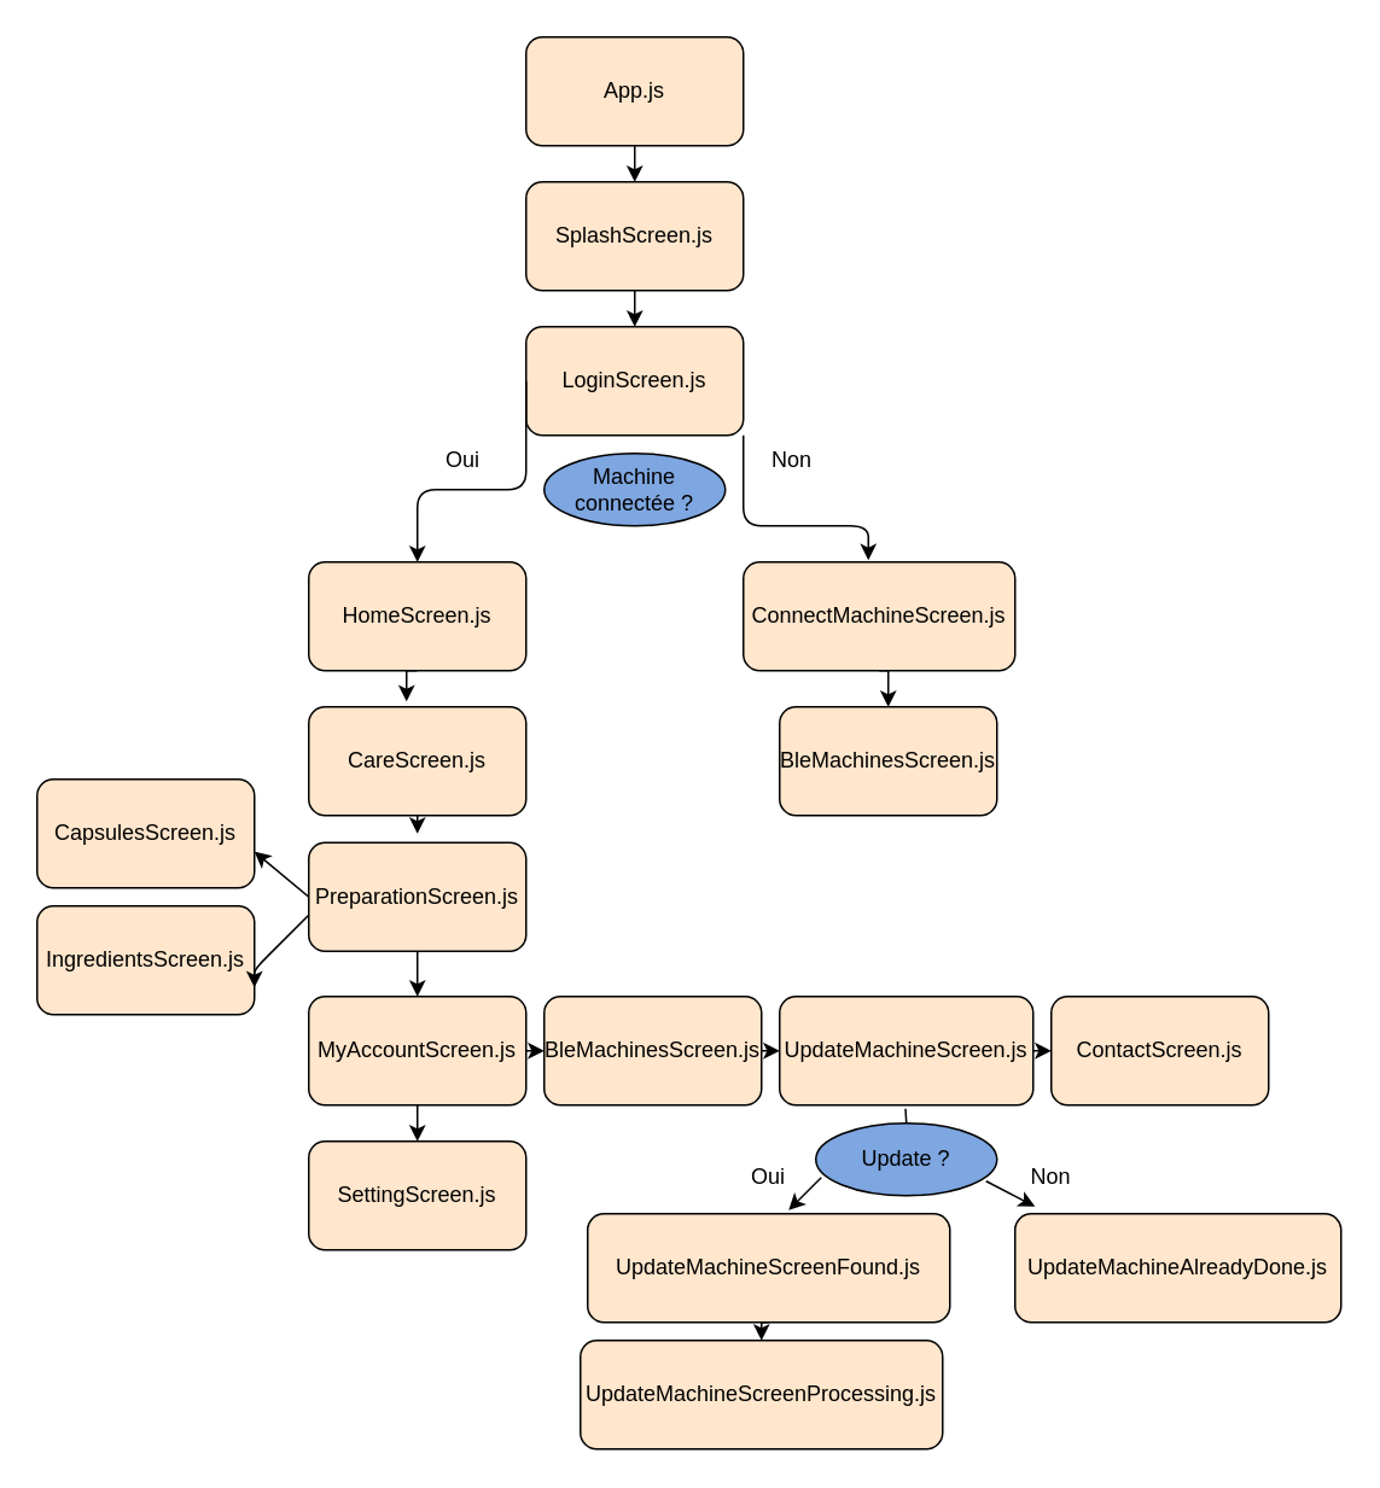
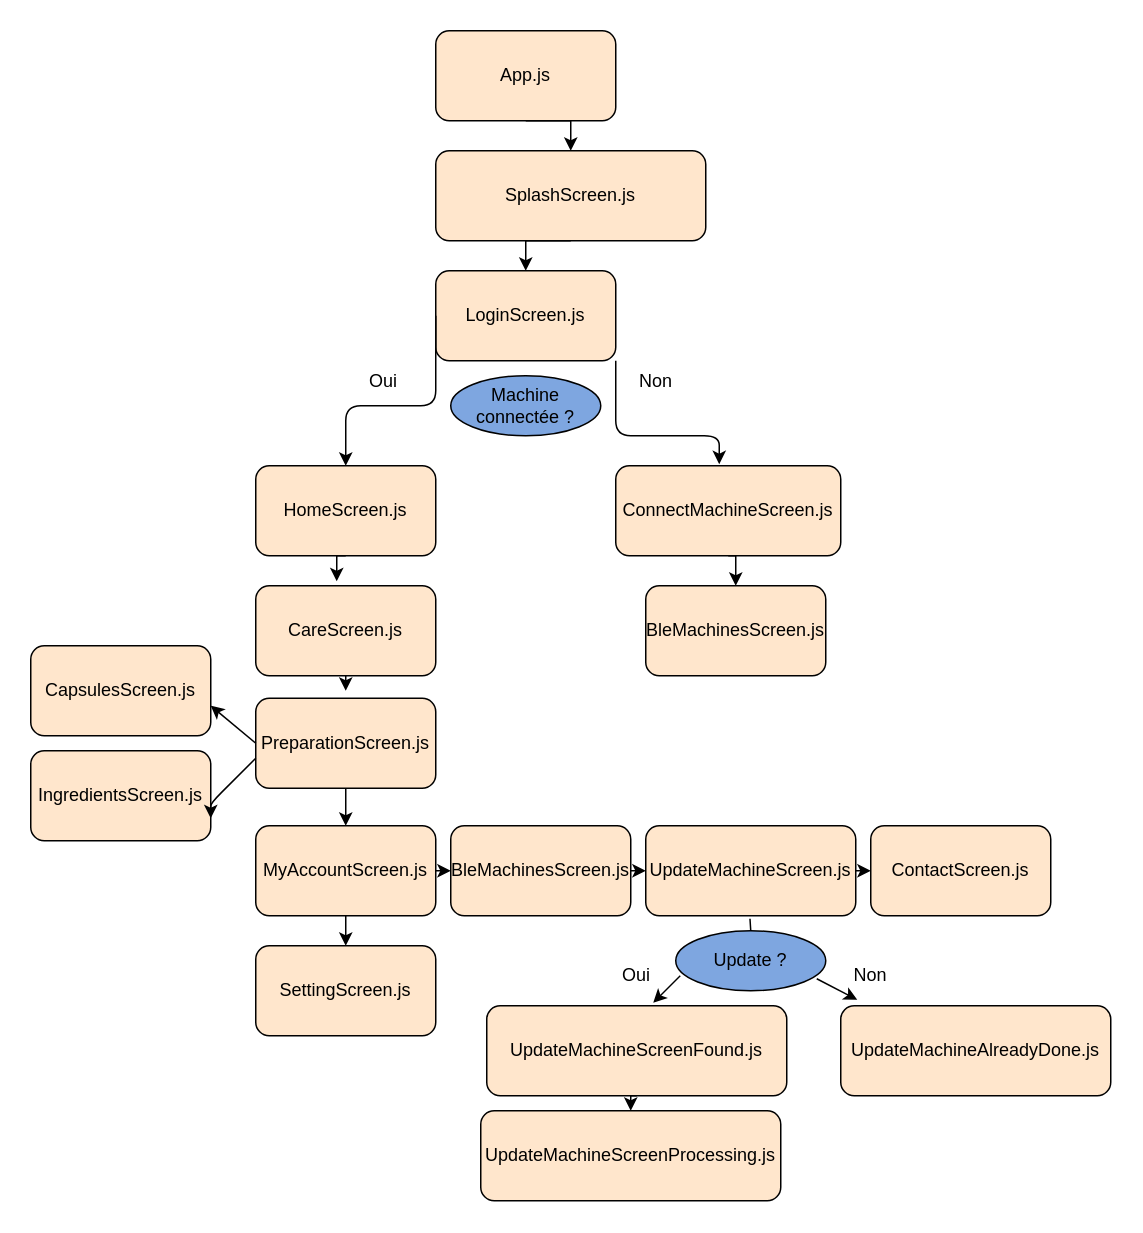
- <mxCell id="5" value="SplashScreen.js" style="rounded=1;whiteSpace=wrap;html=1;fillColor=#FFE6CC;" vertex="1" parent="1"><mxGeometry x="290" y="100" width="120" height="60" as="geometry" /></mxCell>
+ <mxCell id="5" value="SplashScreen.js" style="rounded=1;whiteSpace=wrap;html=1;fillColor=#FFE6CC;" vertex="1" parent="1"><mxGeometry x="290" y="100" width="180" height="60" as="geometry" /></mxCell>
